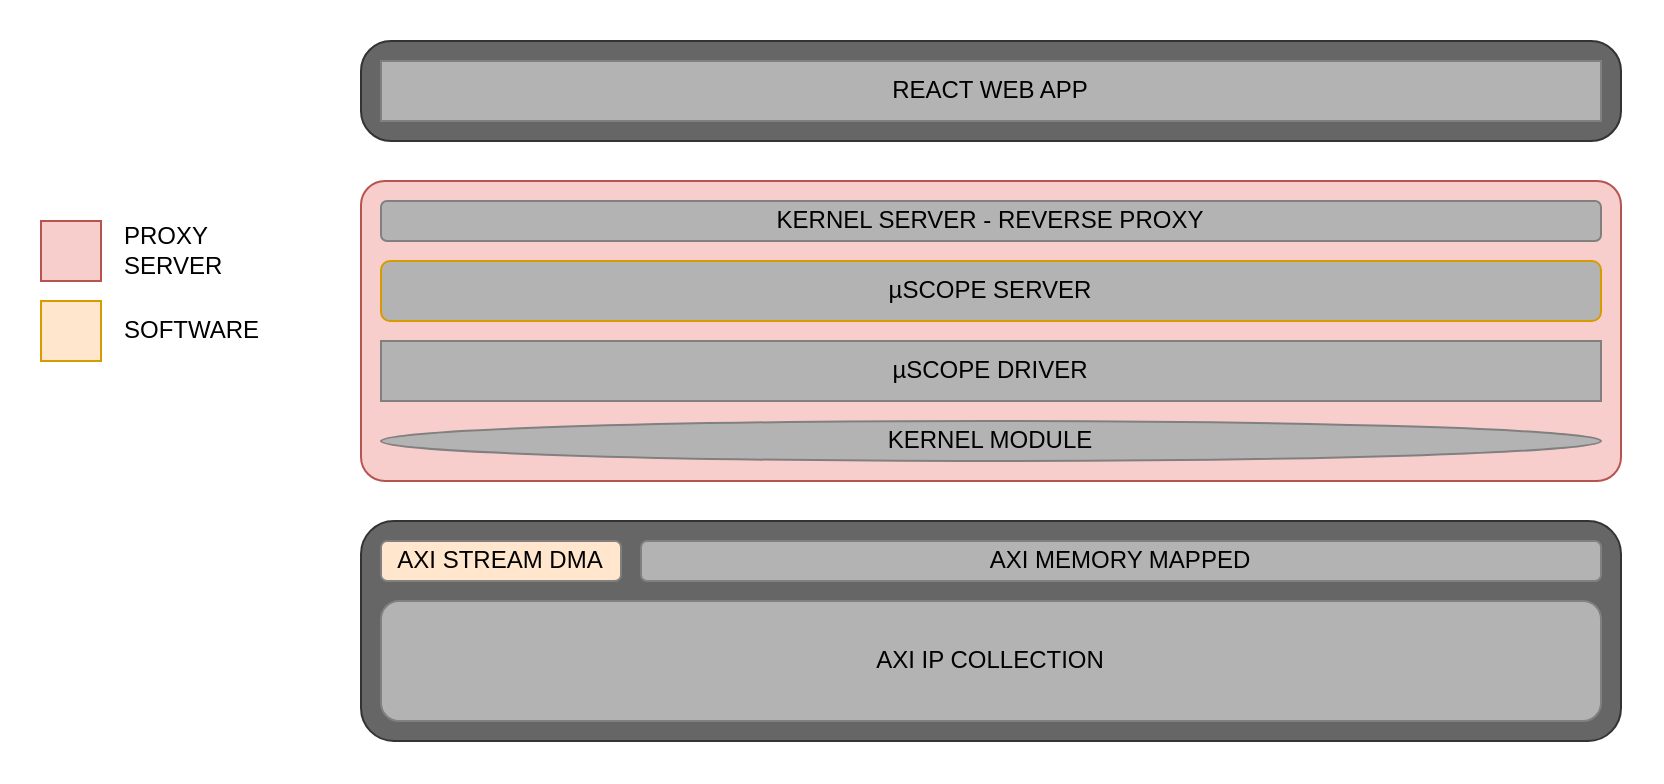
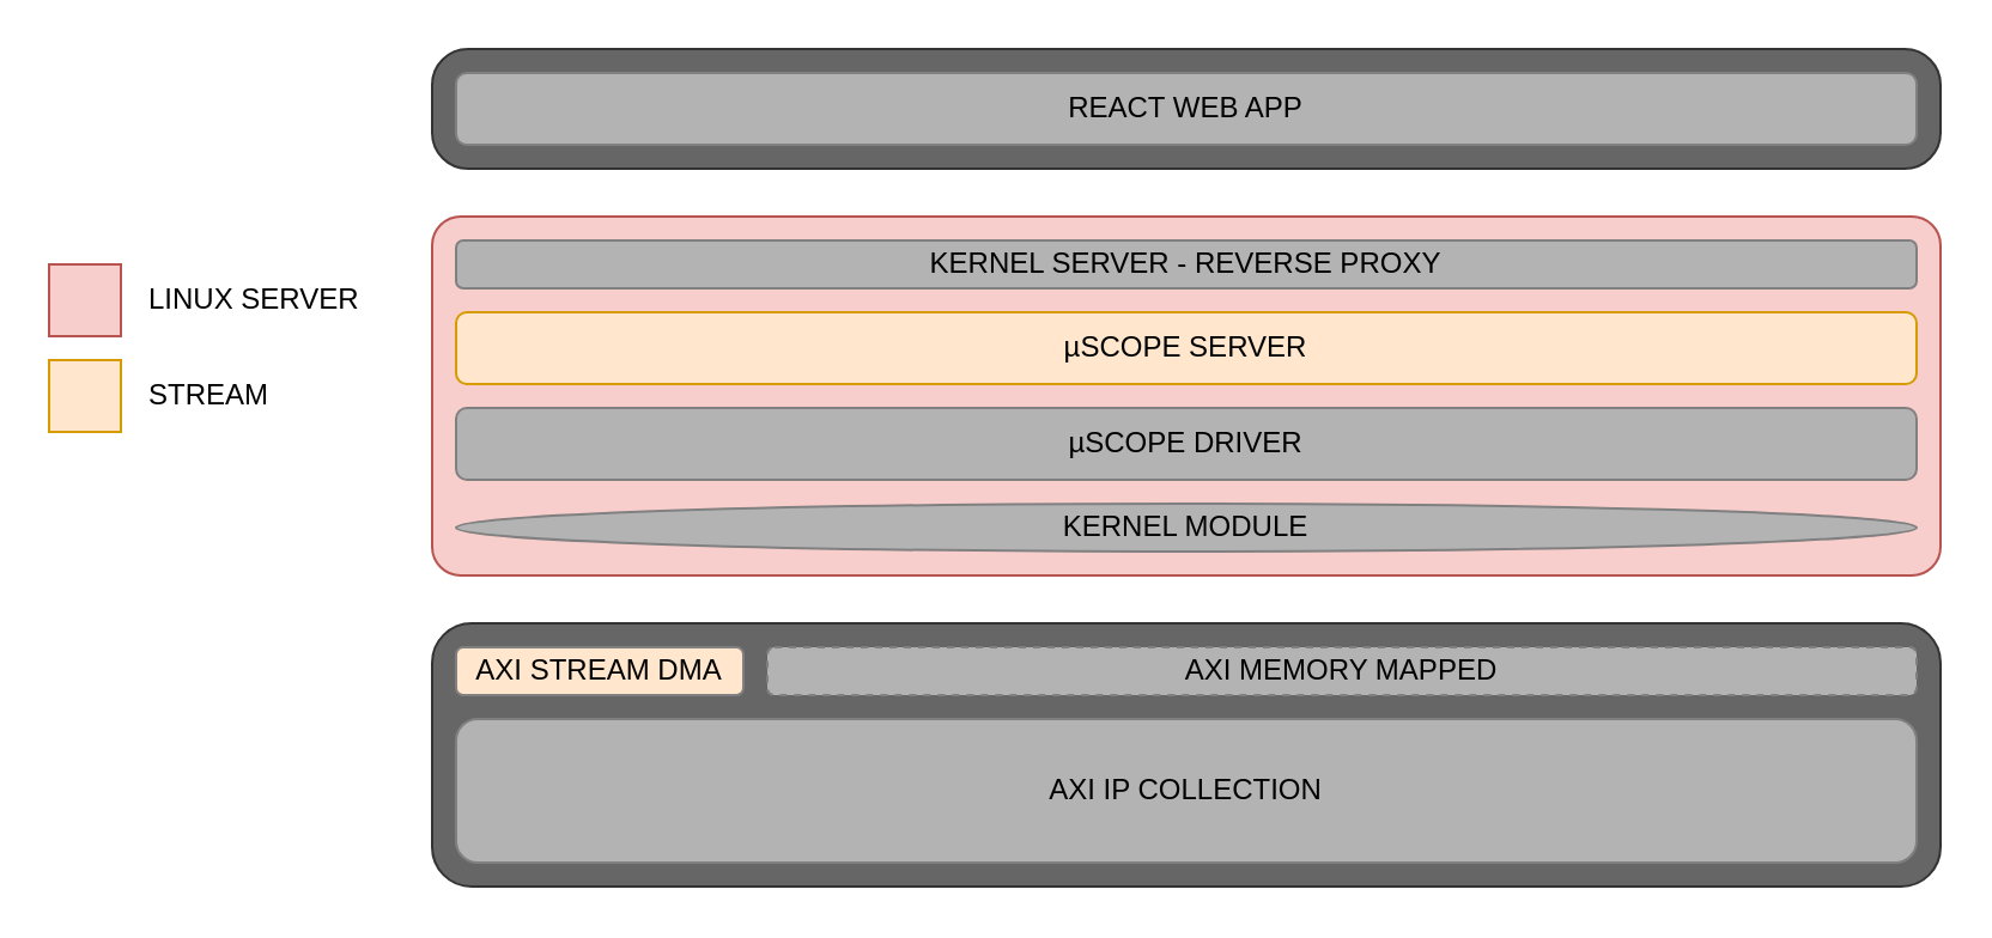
- <mxCell id="18" value="REACT WEB APP" style="whiteSpace=wrap;html=1;strokeWidth=1;fillColor=#B3B3B3;strokeColor=#808080;rounded=0;" parent="1" vertex="1"><mxGeometry x="190" y="30" width="610" height="30" as="geometry" /></mxCell>
+ <mxCell id="18" value="REACT WEB APP" style="rounded=1;whiteSpace=wrap;html=1;strokeWidth=1;fillColor=#B3B3B3;strokeColor=#808080;" parent="1" vertex="1"><mxGeometry x="190" y="30" width="610" height="30" as="geometry" /></mxCell>
- <mxCell id="4" value="PROXY SERVER" style="text;html=1;strokeColor=none;fillColor=none;align=left;verticalAlign=middle;whiteSpace=wrap;rounded=0;" parent="2" vertex="1"><mxGeometry x="40" y="5" width="90" height="20" as="geometry" /></mxCell>
+ <mxCell id="4" value="LINUX SERVER" style="text;html=1;strokeColor=none;fillColor=none;align=left;verticalAlign=middle;whiteSpace=wrap;rounded=0;" parent="2" vertex="1"><mxGeometry x="40" y="5" width="90" height="20" as="geometry" /></mxCell>
- <mxCell id="12" value="µSCOPE SERVER" style="rounded=1;whiteSpace=wrap;html=1;fillColor=#b3b3b3;strokeColor=#d79b00;strokeWidth=1;" parent="1" vertex="1"><mxGeometry x="190" y="130" width="610" height="30" as="geometry" /></mxCell>
+ <mxCell id="12" value="µSCOPE SERVER" style="rounded=1;whiteSpace=wrap;html=1;fillColor=#ffe6cc;strokeColor=#d79b00;strokeWidth=1;" parent="1" vertex="1"><mxGeometry x="190" y="130" width="610" height="30" as="geometry" /></mxCell>
- <mxCell id="7" value="SOFTWARE" style="text;html=1;strokeColor=none;fillColor=none;align=left;verticalAlign=middle;whiteSpace=wrap;rounded=0;" parent="5" vertex="1"><mxGeometry x="40" y="5" width="80" height="20" as="geometry" /></mxCell>
+ <mxCell id="7" value="STREAM" style="text;html=1;strokeColor=none;fillColor=none;align=left;verticalAlign=middle;whiteSpace=wrap;rounded=0;" parent="5" vertex="1"><mxGeometry x="40" y="5" width="80" height="20" as="geometry" /></mxCell>
- <mxCell id="10" value="µSCOPE DRIVER" style="whiteSpace=wrap;html=1;fillColor=#B3B3B3;strokeColor=#808080;rounded=0;" parent="1" vertex="1"><mxGeometry x="190" y="170" width="610" height="30" as="geometry" /></mxCell>
+ <mxCell id="10" value="µSCOPE DRIVER" style="rounded=1;whiteSpace=wrap;html=1;fillColor=#B3B3B3;strokeColor=#808080;" parent="1" vertex="1"><mxGeometry x="190" y="170" width="610" height="30" as="geometry" /></mxCell>
- <mxCell id="16" value="AXI MEMORY MAPPED" style="rounded=1;whiteSpace=wrap;html=1;fillColor=#B3B3B3;strokeColor=#808080;" parent="1" vertex="1"><mxGeometry x="320" y="270" width="480" height="20" as="geometry" /></mxCell>
+ <mxCell id="16" value="AXI MEMORY MAPPED" style="rounded=1;whiteSpace=wrap;html=1;fillColor=#B3B3B3;strokeColor=#808080;dashed=1;" parent="1" vertex="1"><mxGeometry x="320" y="270" width="480" height="20" as="geometry" /></mxCell>
